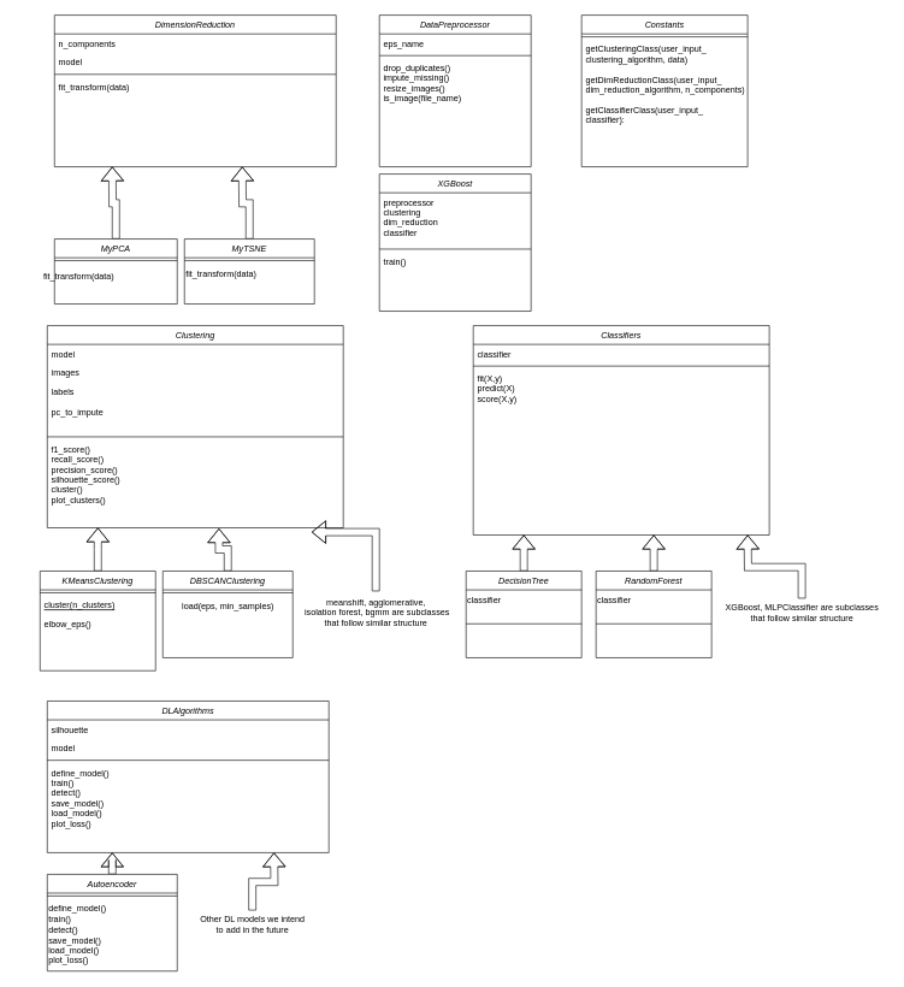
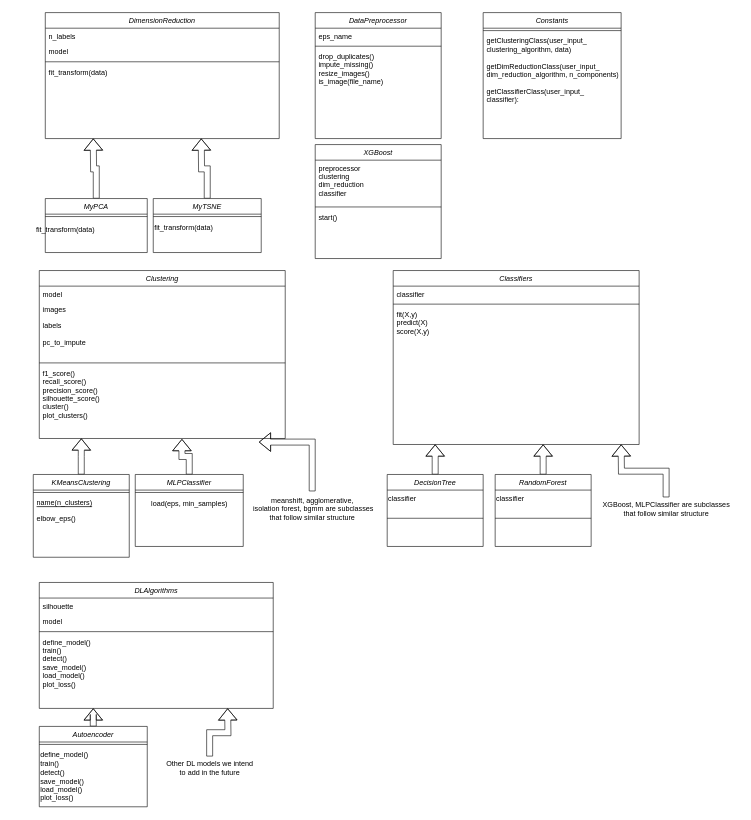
- <mxCell id="3" value="n_components" style="text;align=left;verticalAlign=top;spacingLeft=4;spacingRight=4;overflow=hidden;rotatable=0;points=[[0,0.5],[1,0.5]];portConstraint=eastwest;" parent="2" vertex="1"><mxGeometry y="26" width="390" height="26" as="geometry" /></mxCell>
+ <mxCell id="3" value="n_labels" style="text;align=left;verticalAlign=top;spacingLeft=4;spacingRight=4;overflow=hidden;rotatable=0;points=[[0,0.5],[1,0.5]];portConstraint=eastwest;" parent="2" vertex="1"><mxGeometry y="26" width="390" height="26" as="geometry" /></mxCell>
- <mxCell id="56" value="train()" style="text;align=left;verticalAlign=top;spacingLeft=4;spacingRight=4;overflow=hidden;rotatable=0;points=[[0,0.5],[1,0.5]];portConstraint=eastwest;" parent="53" vertex="1"><mxGeometry y="108" width="210" height="72" as="geometry" /></mxCell>
+ <mxCell id="56" value="start()" style="text;align=left;verticalAlign=top;spacingLeft=4;spacingRight=4;overflow=hidden;rotatable=0;points=[[0,0.5],[1,0.5]];portConstraint=eastwest;" parent="53" vertex="1"><mxGeometry y="108" width="210" height="72" as="geometry" /></mxCell>
- <mxCell id="30" value="DBSCANClustering" style="swimlane;fontStyle=2;align=center;verticalAlign=top;childLayout=stackLayout;horizontal=1;startSize=26;horizontalStack=0;resizeParent=1;resizeLast=0;collapsible=1;marginBottom=0;rounded=0;shadow=0;strokeWidth=1;" parent="1" vertex="1"><mxGeometry x="225" y="790" width="180" height="120" as="geometry"><mxRectangle x="340" y="380" width="170" height="26" as="alternateBounds" /></mxGeometry></mxCell>
+ <mxCell id="30" value="MLPClassifier" style="swimlane;fontStyle=2;align=center;verticalAlign=top;childLayout=stackLayout;horizontal=1;startSize=26;horizontalStack=0;resizeParent=1;resizeLast=0;collapsible=1;marginBottom=0;rounded=0;shadow=0;strokeWidth=1;" parent="1" vertex="1"><mxGeometry x="225" y="790" width="180" height="120" as="geometry"><mxRectangle x="340" y="380" width="170" height="26" as="alternateBounds" /></mxGeometry></mxCell>
- <mxCell id="27" value="cluster(n_clusters)" style="text;align=left;verticalAlign=top;spacingLeft=4;spacingRight=4;overflow=hidden;rotatable=0;points=[[0,0.5],[1,0.5]];portConstraint=eastwest;fontStyle=4" parent="25" vertex="1"><mxGeometry y="34" width="160" height="26" as="geometry" /></mxCell>
+ <mxCell id="27" value="name(n_clusters)" style="text;align=left;verticalAlign=top;spacingLeft=4;spacingRight=4;overflow=hidden;rotatable=0;points=[[0,0.5],[1,0.5]];portConstraint=eastwest;fontStyle=4" parent="25" vertex="1"><mxGeometry y="34" width="160" height="26" as="geometry" /></mxCell>
